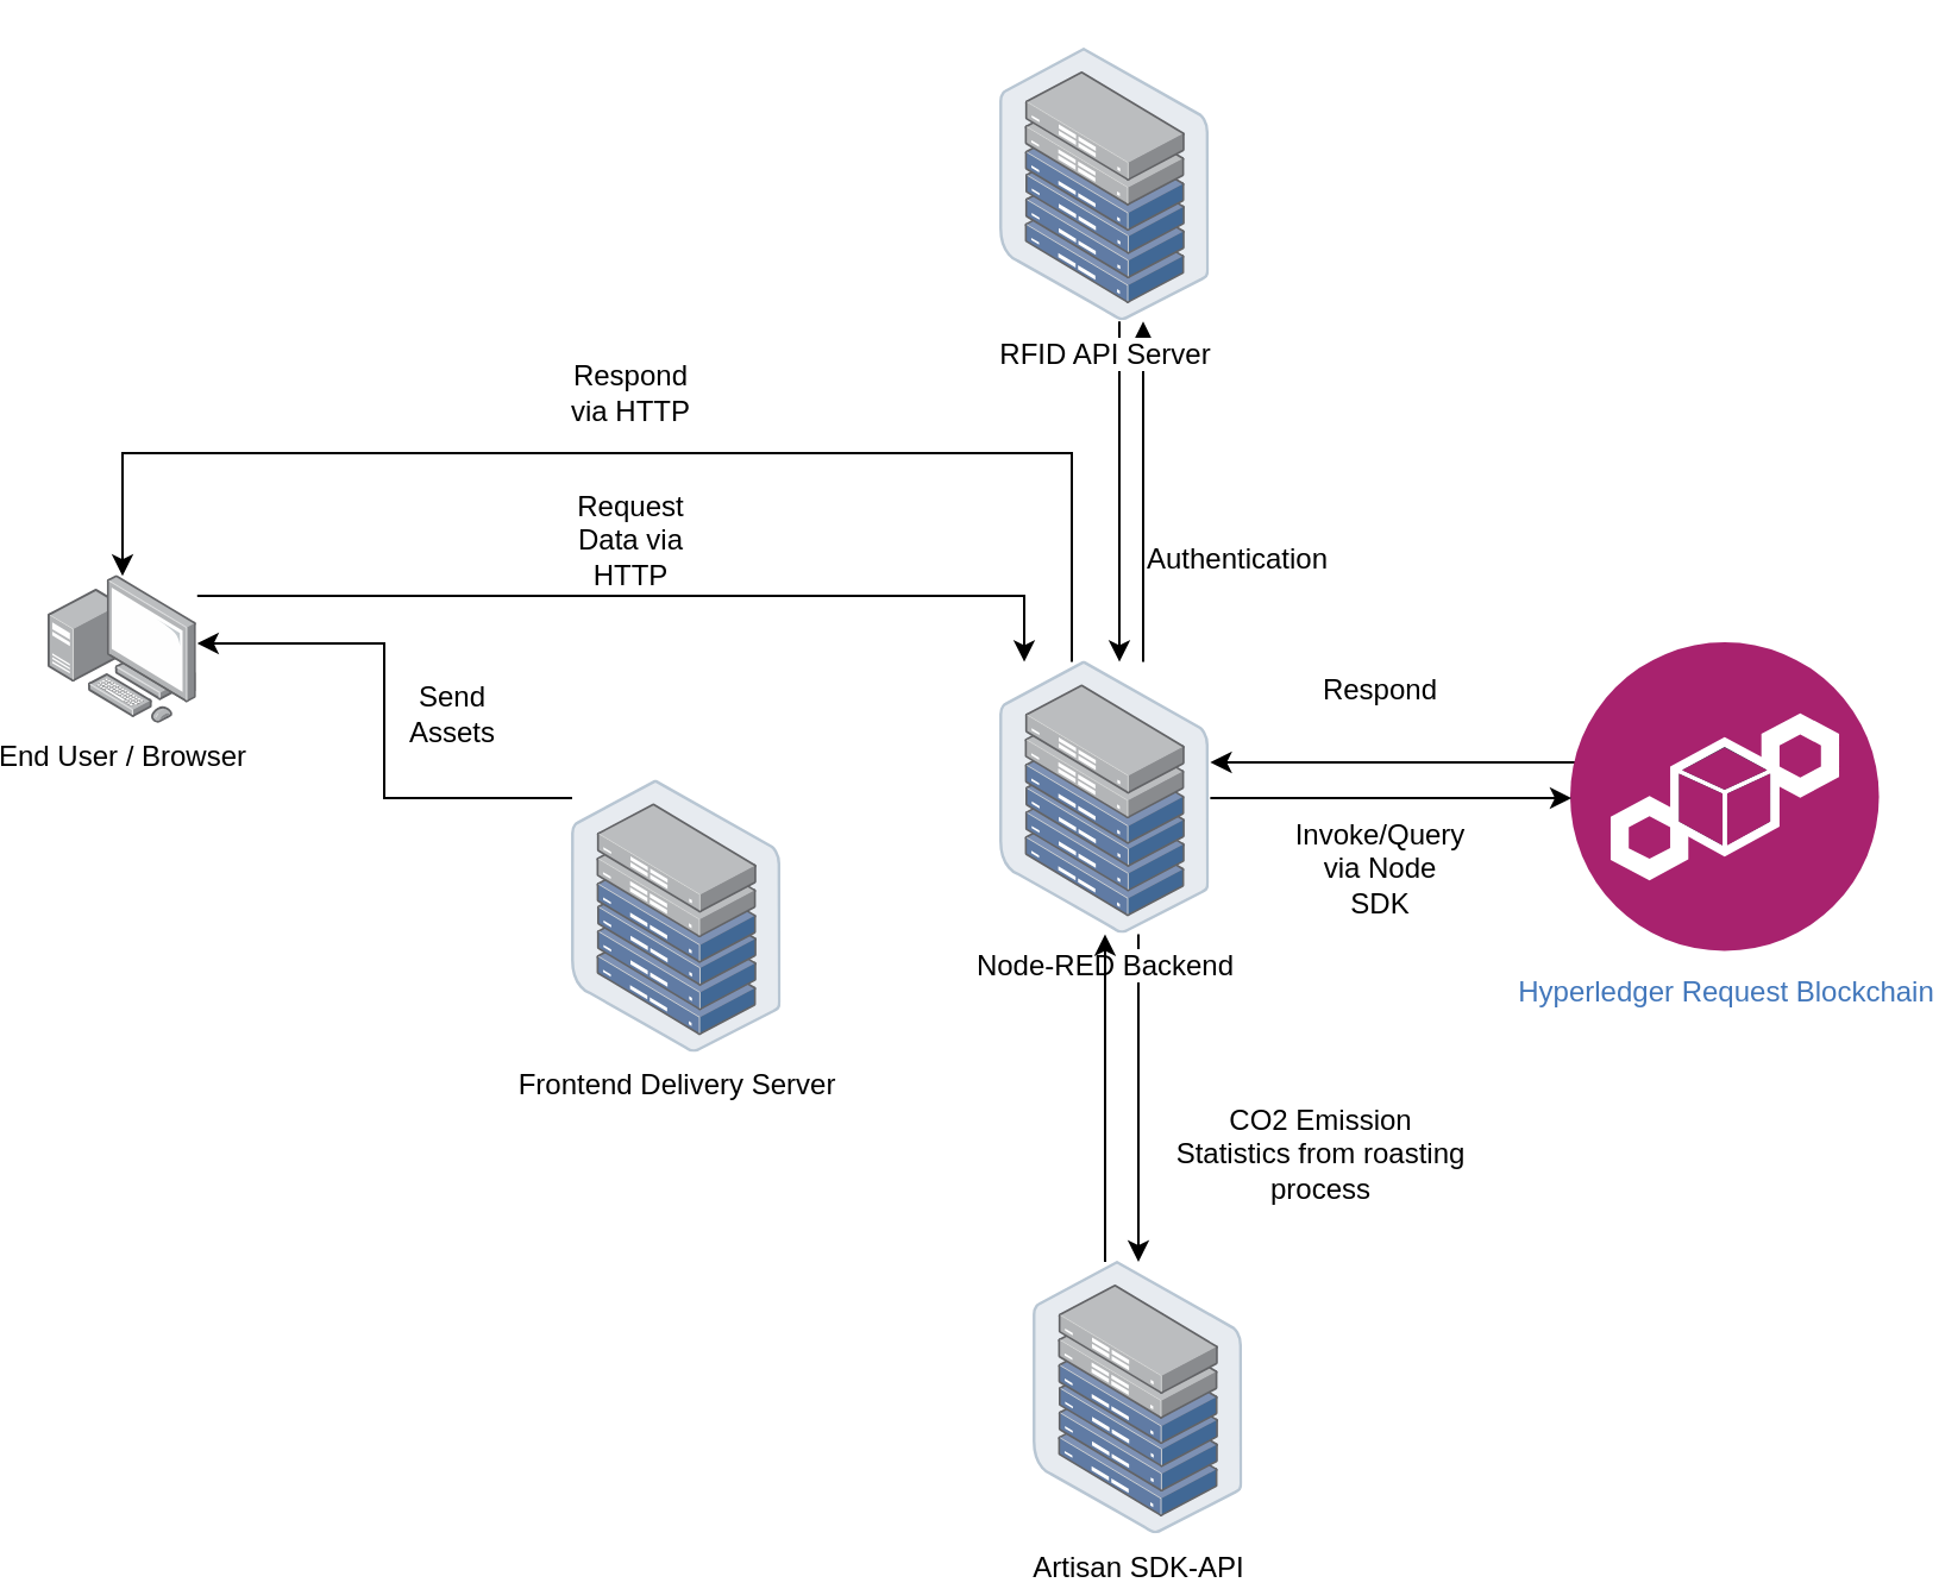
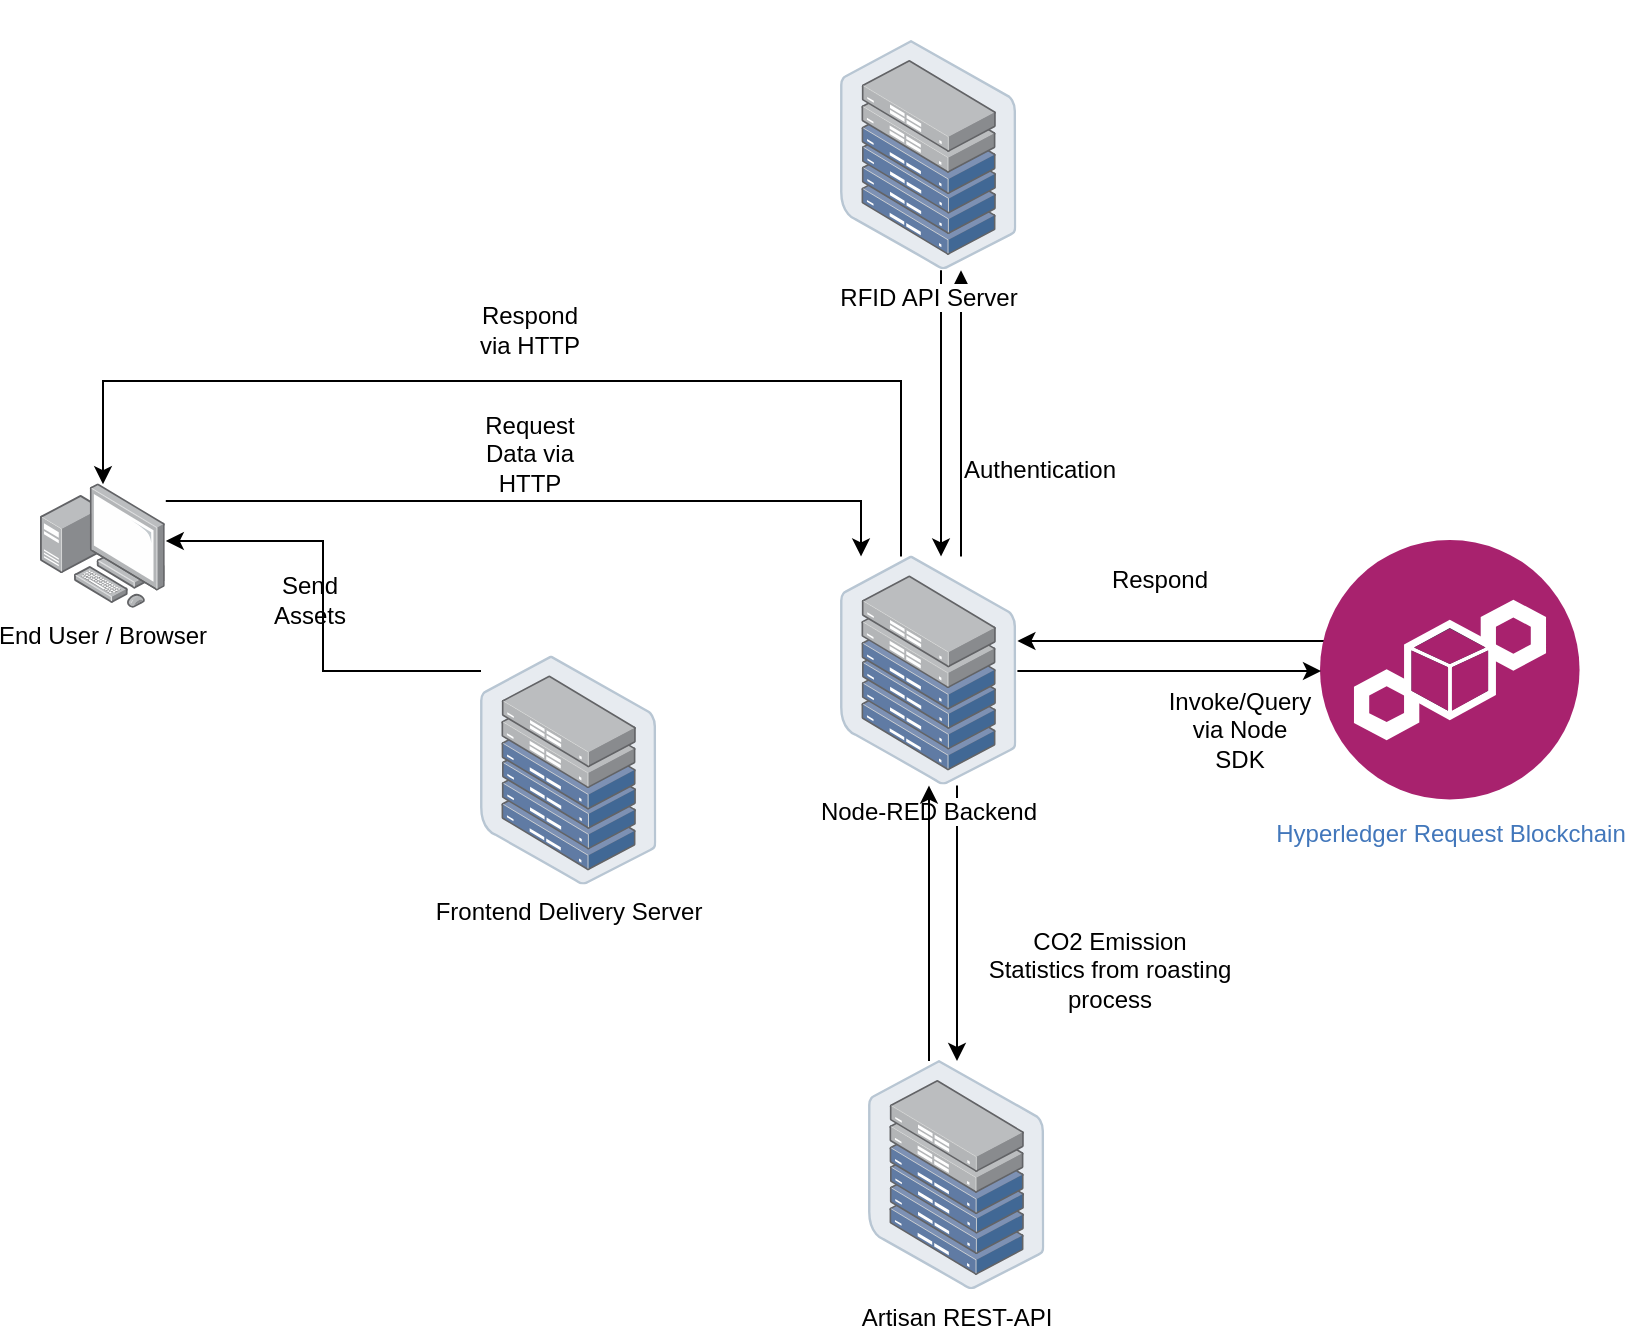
- <mxCell id="12" value="Send Assets" style="text;html=1;strokeColor=none;fillColor=none;align=center;verticalAlign=middle;whiteSpace=wrap;rounded=0;" parent="1" vertex="1"><mxGeometry x="160" y="285" width="60" height="30" as="geometry" /></mxCell>
+ <mxCell id="12" value="Send Assets" style="text;html=1;strokeColor=none;fillColor=none;align=center;verticalAlign=middle;whiteSpace=wrap;rounded=0;" parent="1" vertex="1"><mxGeometry x="125" y="285" width="60" height="30" as="geometry" /></mxCell>
- <mxCell id="14" value="Invoke/Query via Node SDK" style="text;html=1;strokeColor=none;fillColor=none;align=center;verticalAlign=middle;whiteSpace=wrap;rounded=0;" parent="1" vertex="1"><mxGeometry x="550" y="350" width="60" height="30" as="geometry" /></mxCell>
+ <mxCell id="14" value="Invoke/Query via Node SDK" style="text;html=1;strokeColor=none;fillColor=none;align=center;verticalAlign=middle;whiteSpace=wrap;rounded=0;" parent="1" vertex="1"><mxGeometry x="590" y="350" width="60" height="30" as="geometry" /></mxCell>
- <mxCell id="20" value="Artisan SDK-API" style="points=[];aspect=fixed;html=1;align=center;shadow=0;dashed=0;image;image=img/lib/allied_telesis/storage/Datacenter_Server_Half_Rack_ToR.svg;" vertex="1" parent="1"><mxGeometry x="434" y="530" width="88.2" height="114.6" as="geometry" /></mxCell>
+ <mxCell id="20" value="Artisan REST-API" style="points=[];aspect=fixed;html=1;align=center;shadow=0;dashed=0;image;image=img/lib/allied_telesis/storage/Datacenter_Server_Half_Rack_ToR.svg;" vertex="1" parent="1"><mxGeometry x="434" y="530" width="88.2" height="114.6" as="geometry" /></mxCell>
